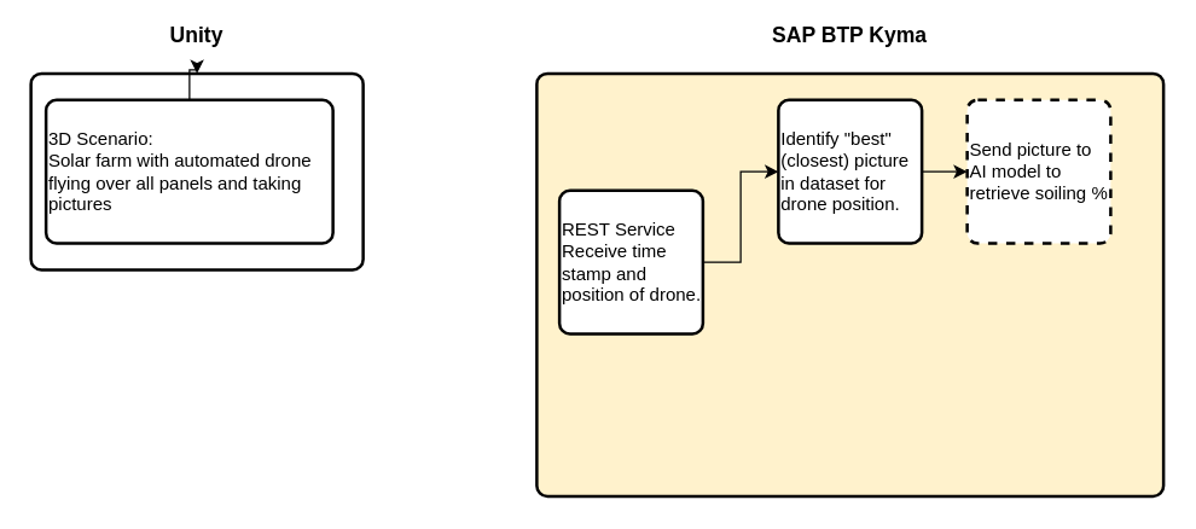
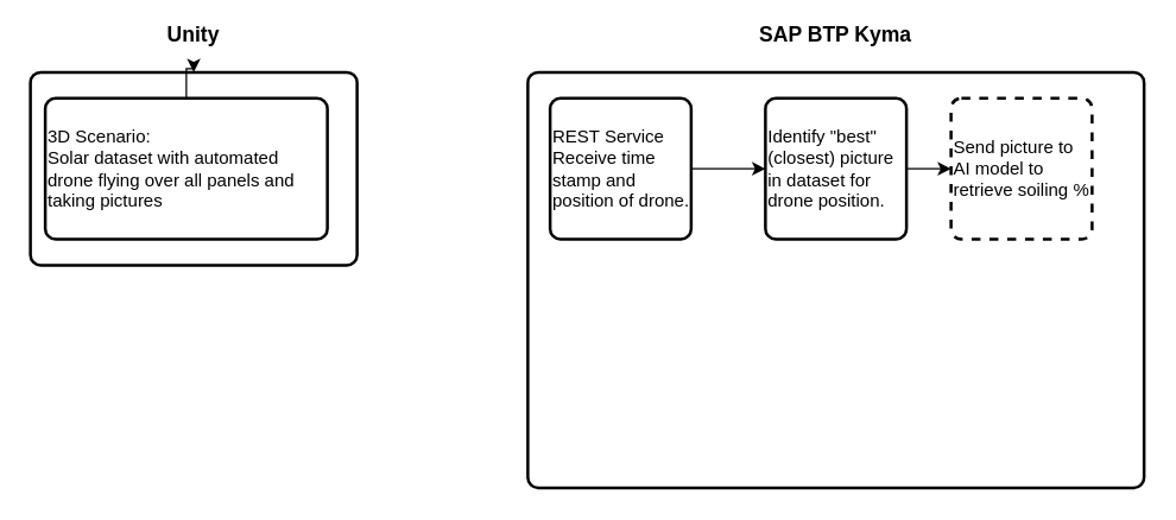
- <mxCell id="3" value="3D Scenario:&lt;br&gt;&lt;div style=&quot;&quot;&gt;&lt;span style=&quot;background-color: initial;&quot;&gt;Solar farm with automated drone flying over all panels and taking pictures&lt;/span&gt;&lt;/div&gt;" style="rounded=1;whiteSpace=wrap;html=1;absoluteArcSize=1;arcSize=14;strokeWidth=2;align=left;" vertex="1" parent="1"><mxGeometry x="30" y="37.5" width="190" height="95" as="geometry" /></mxCell>
+ <mxCell id="3" value="3D Scenario:&lt;br&gt;&lt;div style=&quot;&quot;&gt;&lt;span style=&quot;background-color: initial;&quot;&gt;Solar dataset with automated drone flying over all panels and taking pictures&lt;/span&gt;&lt;/div&gt;" style="rounded=1;whiteSpace=wrap;html=1;absoluteArcSize=1;arcSize=14;strokeWidth=2;align=left;" vertex="1" parent="1"><mxGeometry x="30" y="37.5" width="190" height="95" as="geometry" /></mxCell>
- <mxCell id="6" value="REST Service&lt;br&gt;Receive time stamp and position of drone." style="rounded=1;whiteSpace=wrap;html=1;absoluteArcSize=1;arcSize=14;strokeWidth=2;align=left;" vertex="1" parent="1"><mxGeometry x="370" y="97.5" width="95" height="95" as="geometry" /></mxCell>
+ <mxCell id="6" value="REST Service&lt;br&gt;Receive time stamp and position of drone." style="rounded=1;whiteSpace=wrap;html=1;absoluteArcSize=1;arcSize=14;strokeWidth=2;align=left;" vertex="1" parent="1"><mxGeometry x="370" y="37.5" width="95" height="95" as="geometry" /></mxCell>
- <mxCell id="4" value="&lt;h3&gt;SAP BTP Kyma&lt;/h3&gt;" style="rounded=1;whiteSpace=wrap;html=1;absoluteArcSize=1;arcSize=14;strokeWidth=2;labelPosition=center;verticalLabelPosition=top;align=center;verticalAlign=bottom;fillColor=#fff2cc;" vertex="1" parent="1"><mxGeometry x="355" y="20" width="415" height="280" as="geometry" /></mxCell>
+ <mxCell id="4" value="&lt;h3&gt;SAP BTP Kyma&lt;/h3&gt;" style="rounded=1;whiteSpace=wrap;html=1;absoluteArcSize=1;arcSize=14;strokeWidth=2;labelPosition=center;verticalLabelPosition=top;align=center;verticalAlign=bottom;" vertex="1" parent="1"><mxGeometry x="355" y="20" width="415" height="280" as="geometry" /></mxCell>
